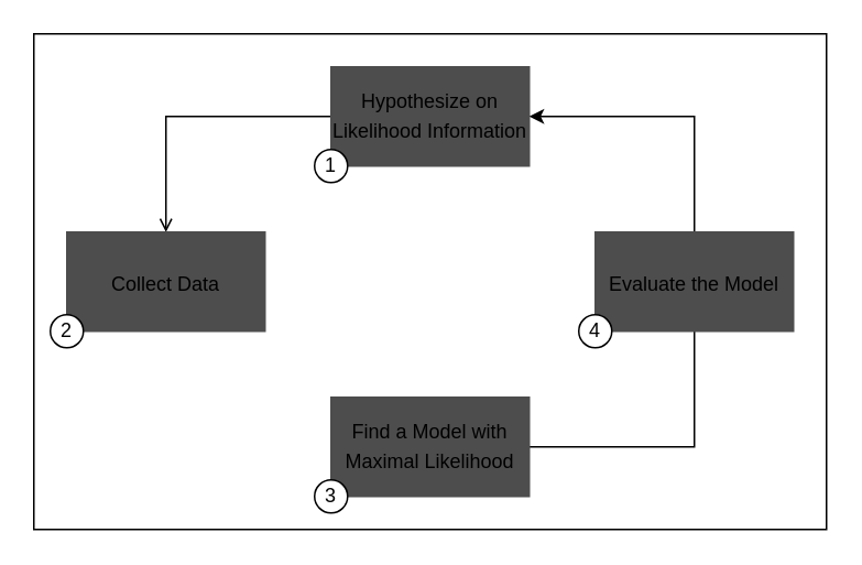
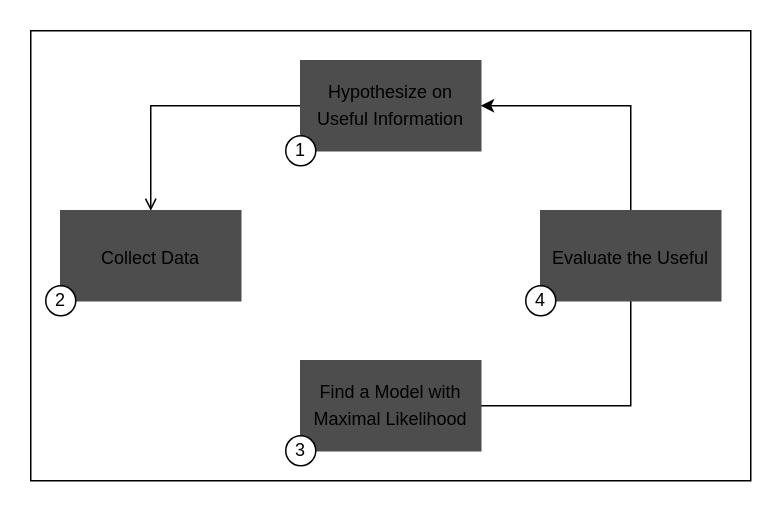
- <mxCell id="4" value="Hypothesize on Likelihood Information&lt;span style=&quot;color: rgb(0, 0, 0); font-size: medium; text-align: start;&quot;&gt;&lt;/span&gt;" style="rounded=0;whiteSpace=wrap;html=1;fillColor=#4D4D4D;strokeColor=#4D4D4D;" vertex="1" parent="1"><mxGeometry x="200" y="40" width="120" height="60" as="geometry" /></mxCell>
+ <mxCell id="4" value="Hypothesize on Useful Information&lt;span style=&quot;color: rgb(0, 0, 0); font-size: medium; text-align: start;&quot;&gt;&lt;/span&gt;" style="rounded=0;whiteSpace=wrap;html=1;fillColor=#4D4D4D;strokeColor=#4D4D4D;" vertex="1" parent="1"><mxGeometry x="200" y="40" width="120" height="60" as="geometry" /></mxCell>
- <mxCell id="9" value="Evaluate the Model&lt;span style=&quot;color: rgb(0, 0, 0); font-size: medium; text-align: start;&quot;&gt;&lt;/span&gt;" style="rounded=0;whiteSpace=wrap;html=1;fillColor=#4D4D4D;strokeColor=#4D4D4D;" vertex="1" parent="1"><mxGeometry x="360" y="140" width="120" height="60" as="geometry" /></mxCell>
+ <mxCell id="9" value="Evaluate the Useful&lt;span style=&quot;color: rgb(0, 0, 0); font-size: medium; text-align: start;&quot;&gt;&lt;/span&gt;" style="rounded=0;whiteSpace=wrap;html=1;fillColor=#4D4D4D;strokeColor=#4D4D4D;" vertex="1" parent="1"><mxGeometry x="360" y="140" width="120" height="60" as="geometry" /></mxCell>
